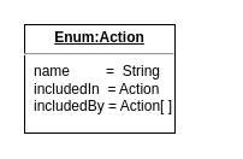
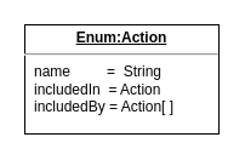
- <mxCell id="2" value="&lt;p style=&quot;margin: 0px ; margin-top: 4px ; text-align: center ; text-decoration: underline&quot;&gt;&lt;b&gt;Enum:Action&lt;/b&gt;&lt;/p&gt;&lt;hr&gt;&lt;p style=&quot;margin: 0px ; margin-left: 8px&quot;&gt;name&amp;nbsp; &amp;nbsp; &amp;nbsp; &amp;nbsp; &amp;nbsp;=&amp;nbsp; String&lt;br&gt;includedIn&amp;nbsp; = Action&lt;br&gt;includedBy = Action[ ]&lt;/p&gt;" style="verticalAlign=top;align=left;overflow=fill;fontSize=12;fontFamily=Helvetica;html=1;" vertex="1" parent="1"><mxGeometry x="20" y="20" width="125" height="90" as="geometry" /></mxCell>
+ <mxCell id="2" value="&lt;p style=&quot;margin: 0px ; margin-top: 4px ; text-align: center ; text-decoration: underline&quot;&gt;&lt;b&gt;Enum:Action&lt;/b&gt;&lt;/p&gt;&lt;hr&gt;&lt;p style=&quot;margin: 0px ; margin-left: 8px&quot;&gt;name&amp;nbsp; &amp;nbsp; &amp;nbsp; &amp;nbsp; &amp;nbsp;=&amp;nbsp; String&lt;br&gt;includedIn&amp;nbsp; = Action&lt;br&gt;includedBy = Action[ ]&lt;/p&gt;" style="verticalAlign=top;align=left;overflow=fill;fontSize=12;fontFamily=Helvetica;html=1;" vertex="1" parent="1"><mxGeometry x="20" y="20" width="160" height="90" as="geometry" /></mxCell>
